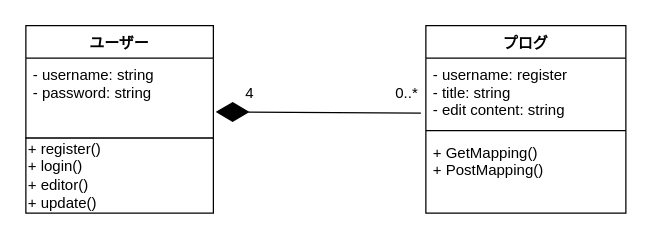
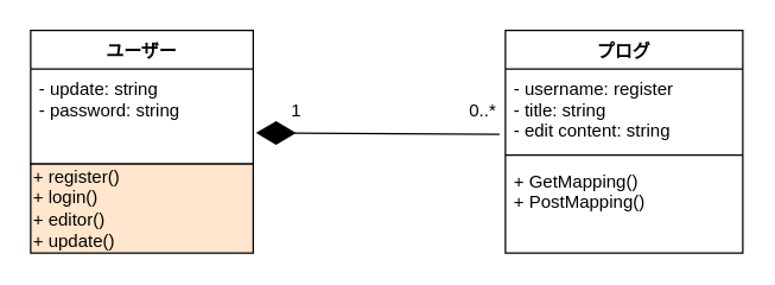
- <mxCell id="4" value="- username: string&#10;- password: string&#10;" style="text;strokeColor=none;fillColor=none;align=left;verticalAlign=top;spacingLeft=4;spacingRight=4;overflow=hidden;rotatable=0;points=[[0,0.5],[1,0.5]];portConstraint=eastwest;" parent="3" vertex="1"><mxGeometry y="26" width="150" height="64" as="geometry" /></mxCell>
+ <mxCell id="4" value="- update: string&#10;- password: string&#10;" style="text;strokeColor=none;fillColor=none;align=left;verticalAlign=top;spacingLeft=4;spacingRight=4;overflow=hidden;rotatable=0;points=[[0,0.5],[1,0.5]];portConstraint=eastwest;" parent="3" vertex="1"><mxGeometry y="26" width="150" height="64" as="geometry" /></mxCell>
- <mxCell id="10" value="4&#10;" style="text;strokeColor=none;fillColor=none;align=left;verticalAlign=top;spacingLeft=4;spacingRight=4;overflow=hidden;rotatable=0;points=[[0,0.5],[1,0.5]];portConstraint=eastwest;" parent="1" vertex="1"><mxGeometry x="190" y="60" width="100" height="26" as="geometry" /></mxCell>
+ <mxCell id="10" value="1&#10;" style="text;strokeColor=none;fillColor=none;align=left;verticalAlign=top;spacingLeft=4;spacingRight=4;overflow=hidden;rotatable=0;points=[[0,0.5],[1,0.5]];portConstraint=eastwest;" parent="1" vertex="1"><mxGeometry x="190" y="60" width="100" height="26" as="geometry" /></mxCell>
- <mxCell id="5" value="+ register()&lt;br&gt;+ login()&lt;br&gt;+ editor()&lt;br&gt;+ update()" style="html=1;align=left;" parent="1" vertex="1"><mxGeometry x="20" y="110" width="150" height="60" as="geometry" /></mxCell>
+ <mxCell id="5" value="+ register()&lt;br&gt;+ login()&lt;br&gt;+ editor()&lt;br&gt;+ update()" style="html=1;align=left;fillColor=#ffe6cc;" parent="1" vertex="1"><mxGeometry x="20" y="110" width="150" height="60" as="geometry" /></mxCell>
